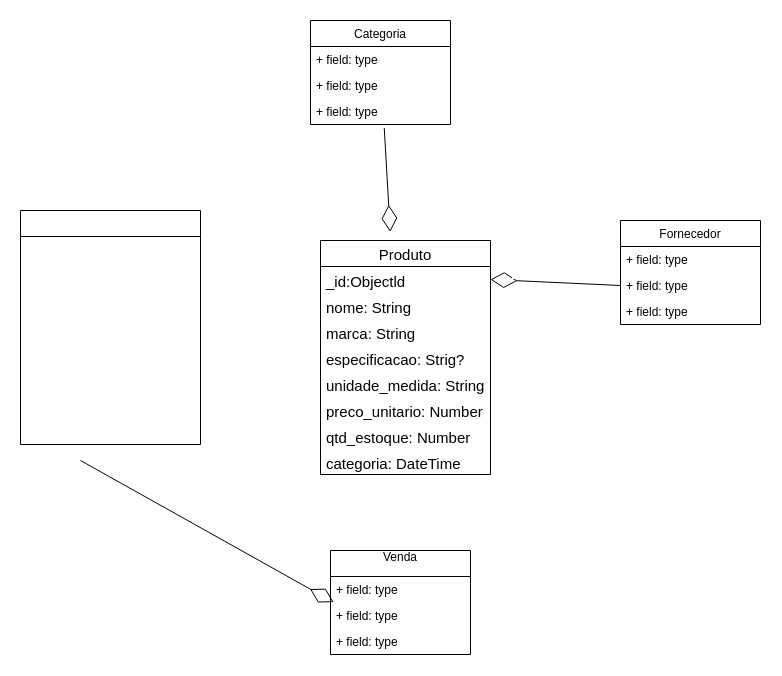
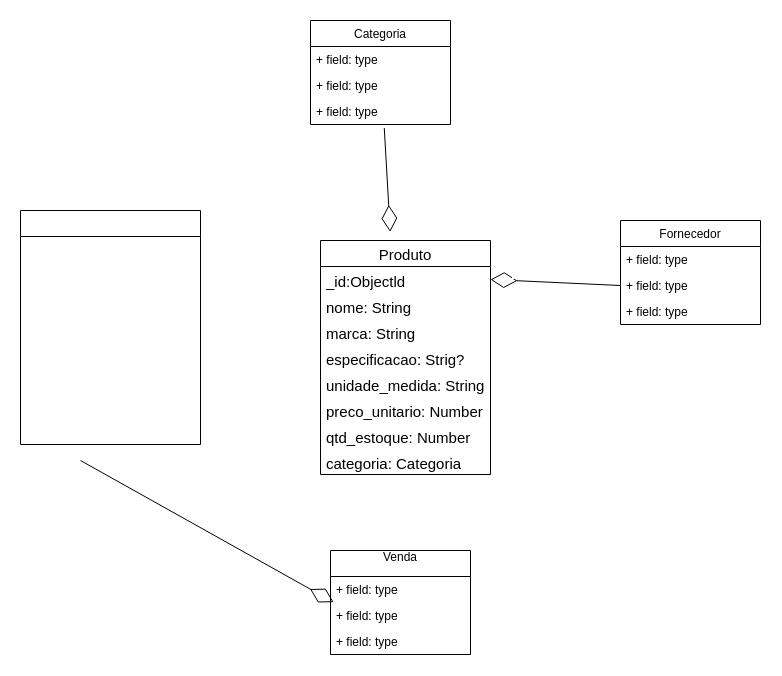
- <mxCell id="10" value="categoria: DateTime" style="text;strokeColor=none;fillColor=none;align=left;verticalAlign=top;spacingLeft=4;spacingRight=4;overflow=hidden;rotatable=0;points=[[0,0.5],[1,0.5]];portConstraint=eastwest;fontSize=15;" vertex="1" parent="2"><mxGeometry y="208" width="170" height="26" as="geometry" /></mxCell>
+ <mxCell id="10" value="categoria: Categoria" style="text;strokeColor=none;fillColor=none;align=left;verticalAlign=top;spacingLeft=4;spacingRight=4;overflow=hidden;rotatable=0;points=[[0,0.5],[1,0.5]];portConstraint=eastwest;fontSize=15;" vertex="1" parent="2"><mxGeometry y="208" width="170" height="26" as="geometry" /></mxCell>
